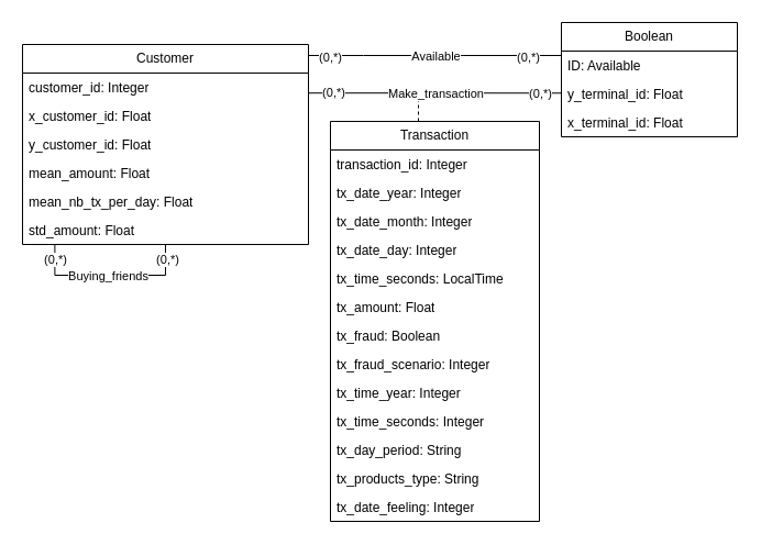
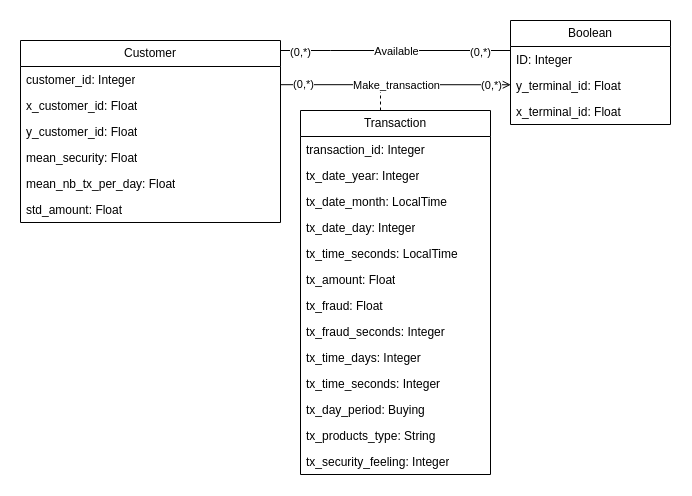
- <mxCell id="14" value="ID: Available" style="text;strokeColor=none;fillColor=none;align=left;verticalAlign=top;spacingLeft=4;spacingRight=4;overflow=hidden;rotatable=0;points=[[0,0.5],[1,0.5]];portConstraint=eastwest;whiteSpace=wrap;html=1;" vertex="1" parent="13"><mxGeometry y="26" width="160" height="26" as="geometry" /></mxCell>
+ <mxCell id="14" value="ID: Integer" style="text;strokeColor=none;fillColor=none;align=left;verticalAlign=top;spacingLeft=4;spacingRight=4;overflow=hidden;rotatable=0;points=[[0,0.5],[1,0.5]];portConstraint=eastwest;whiteSpace=wrap;html=1;" vertex="1" parent="13"><mxGeometry y="26" width="160" height="26" as="geometry" /></mxCell>
- <mxCell id="36" style="edgeStyle=orthogonalEdgeStyle;rounded=0;orthogonalLoop=1;jettySize=auto;html=1;entryX=0.002;entryY=0.471;entryDx=0;entryDy=0;endArrow=none;endFill=0;entryPerimeter=0;" edge="1" parent="1" source="2" target="15"><mxGeometry relative="1" as="geometry"><Array as="points"><mxPoint x="395" y="84" /></Array><mxPoint x="480" y="137" as="targetPoint" /></mxGeometry></mxCell>
+ <mxCell id="36" style="edgeStyle=orthogonalEdgeStyle;rounded=0;orthogonalLoop=1;jettySize=auto;html=1;entryX=0.002;entryY=0.471;entryDx=0;entryDy=0;endArrow=open;endFill=0;entryPerimeter=0;" edge="1" parent="1" source="2" target="15"><mxGeometry relative="1" as="geometry"><Array as="points"><mxPoint x="395" y="84" /></Array><mxPoint x="480" y="137" as="targetPoint" /></mxGeometry></mxCell>
- <mxCell id="6" value="&lt;span class=&quot;n-body-medium line-clamp-3 basis-1/3 font-black&quot;&gt;mean_amount&lt;/span&gt;&lt;span dir=&quot;ltr&quot; class=&quot;text__translation&quot;&gt;: Float&lt;br&gt;&lt;/span&gt;" style="text;strokeColor=none;fillColor=none;align=left;verticalAlign=top;spacingLeft=4;spacingRight=4;overflow=hidden;rotatable=0;points=[[0,0.5],[1,0.5]];portConstraint=eastwest;whiteSpace=wrap;html=1;" vertex="1" parent="2"><mxGeometry y="104" width="260" height="26" as="geometry" /></mxCell>
+ <mxCell id="6" value="&lt;span class=&quot;n-body-medium line-clamp-3 basis-1/3 font-black&quot;&gt;mean_security&lt;/span&gt;&lt;span dir=&quot;ltr&quot; class=&quot;text__translation&quot;&gt;: Float&lt;br&gt;&lt;/span&gt;" style="text;strokeColor=none;fillColor=none;align=left;verticalAlign=top;spacingLeft=4;spacingRight=4;overflow=hidden;rotatable=0;points=[[0,0.5],[1,0.5]];portConstraint=eastwest;whiteSpace=wrap;html=1;" vertex="1" parent="2"><mxGeometry y="104" width="260" height="26" as="geometry" /></mxCell>
- <mxCell id="25" value="&lt;span class=&quot;n-body-medium line-clamp-3 basis-1/3 font-black&quot;&gt;tx_date_month:&lt;/span&gt; Integer" style="text;strokeColor=none;fillColor=none;align=left;verticalAlign=top;spacingLeft=4;spacingRight=4;overflow=hidden;rotatable=0;points=[[0,0.5],[1,0.5]];portConstraint=eastwest;whiteSpace=wrap;html=1;" vertex="1" parent="22"><mxGeometry y="78" width="190" height="26" as="geometry" /></mxCell>
+ <mxCell id="25" value="&lt;span class=&quot;n-body-medium line-clamp-3 basis-1/3 font-black&quot;&gt;tx_date_month:&lt;/span&gt; LocalTime" style="text;strokeColor=none;fillColor=none;align=left;verticalAlign=top;spacingLeft=4;spacingRight=4;overflow=hidden;rotatable=0;points=[[0,0.5],[1,0.5]];portConstraint=eastwest;whiteSpace=wrap;html=1;" vertex="1" parent="22"><mxGeometry y="78" width="190" height="26" as="geometry" /></mxCell>
- <mxCell id="9" style="edgeStyle=orthogonalEdgeStyle;rounded=0;orthogonalLoop=1;jettySize=auto;html=1;entryX=0.113;entryY=1.003;entryDx=0;entryDy=0;entryPerimeter=0;endArrow=none;endFill=0;" edge="1" parent="2" source="2" target="8"><mxGeometry relative="1" as="geometry"><mxPoint x="30" y="160" as="targetPoint" /><Array as="points"><mxPoint x="130" y="210" /><mxPoint x="29" y="210" /></Array></mxGeometry></mxCell>
- <mxCell id="10" value="Buying_friends" style="edgeLabel;html=1;align=center;verticalAlign=middle;resizable=0;points=[];" connectable="0" vertex="1" parent="9"><mxGeometry x="0.038" relative="1" as="geometry"><mxPoint as="offset" /></mxGeometry></mxCell>
- <mxCell id="11" value="(0,*)" style="edgeLabel;html=1;align=center;verticalAlign=middle;resizable=0;points=[];" connectable="0" vertex="1" parent="9"><mxGeometry x="-0.885" y="1" relative="1" as="geometry"><mxPoint y="4" as="offset" /></mxGeometry></mxCell>
- <mxCell id="12" value="(0,*)" style="edgeLabel;html=1;align=center;verticalAlign=middle;resizable=0;points=[];" connectable="0" vertex="1" parent="9"><mxGeometry x="0.905" relative="1" as="geometry"><mxPoint y="6" as="offset" /></mxGeometry></mxCell>
- <mxCell id="29" value="&lt;span class=&quot;n-body-medium line-clamp-3 basis-1/3 font-black&quot;&gt;tx_fraud&lt;/span&gt;: Boolean" style="text;strokeColor=none;fillColor=none;align=left;verticalAlign=top;spacingLeft=4;spacingRight=4;overflow=hidden;rotatable=0;points=[[0,0.5],[1,0.5]];portConstraint=eastwest;whiteSpace=wrap;html=1;" vertex="1" parent="22"><mxGeometry y="182" width="190" height="26" as="geometry" /></mxCell>
+ <mxCell id="29" value="&lt;span class=&quot;n-body-medium line-clamp-3 basis-1/3 font-black&quot;&gt;tx_fraud&lt;/span&gt;: Float" style="text;strokeColor=none;fillColor=none;align=left;verticalAlign=top;spacingLeft=4;spacingRight=4;overflow=hidden;rotatable=0;points=[[0,0.5],[1,0.5]];portConstraint=eastwest;whiteSpace=wrap;html=1;" vertex="1" parent="22"><mxGeometry y="182" width="190" height="26" as="geometry" /></mxCell>
- <mxCell id="30" value="&lt;span class=&quot;n-body-medium line-clamp-3 basis-1/3 font-black&quot;&gt;tx_fraud_scenario&lt;/span&gt;: Integer" style="text;strokeColor=none;fillColor=none;align=left;verticalAlign=top;spacingLeft=4;spacingRight=4;overflow=hidden;rotatable=0;points=[[0,0.5],[1,0.5]];portConstraint=eastwest;whiteSpace=wrap;html=1;" vertex="1" parent="22"><mxGeometry y="208" width="190" height="26" as="geometry" /></mxCell>
+ <mxCell id="30" value="&lt;span class=&quot;n-body-medium line-clamp-3 basis-1/3 font-black&quot;&gt;tx_fraud_seconds&lt;/span&gt;: Integer" style="text;strokeColor=none;fillColor=none;align=left;verticalAlign=top;spacingLeft=4;spacingRight=4;overflow=hidden;rotatable=0;points=[[0,0.5],[1,0.5]];portConstraint=eastwest;whiteSpace=wrap;html=1;" vertex="1" parent="22"><mxGeometry y="208" width="190" height="26" as="geometry" /></mxCell>
- <mxCell id="31" value="&lt;span class=&quot;n-body-medium line-clamp-3 basis-1/3 font-black&quot;&gt;tx_time_year&lt;/span&gt;: Integer" style="text;strokeColor=none;fillColor=none;align=left;verticalAlign=top;spacingLeft=4;spacingRight=4;overflow=hidden;rotatable=0;points=[[0,0.5],[1,0.5]];portConstraint=eastwest;whiteSpace=wrap;html=1;" vertex="1" parent="22"><mxGeometry y="234" width="190" height="26" as="geometry" /></mxCell>
+ <mxCell id="31" value="&lt;span class=&quot;n-body-medium line-clamp-3 basis-1/3 font-black&quot;&gt;tx_time_days&lt;/span&gt;: Integer" style="text;strokeColor=none;fillColor=none;align=left;verticalAlign=top;spacingLeft=4;spacingRight=4;overflow=hidden;rotatable=0;points=[[0,0.5],[1,0.5]];portConstraint=eastwest;whiteSpace=wrap;html=1;" vertex="1" parent="22"><mxGeometry y="234" width="190" height="26" as="geometry" /></mxCell>
- <mxCell id="33" value="&lt;span class=&quot;n-body-medium line-clamp-3 basis-1/3 font-black&quot;&gt;tx_day_period&lt;/span&gt;: String" style="text;strokeColor=none;fillColor=none;align=left;verticalAlign=top;spacingLeft=4;spacingRight=4;overflow=hidden;rotatable=0;points=[[0,0.5],[1,0.5]];portConstraint=eastwest;whiteSpace=wrap;html=1;" vertex="1" parent="22"><mxGeometry y="286" width="190" height="26" as="geometry" /></mxCell>
+ <mxCell id="33" value="&lt;span class=&quot;n-body-medium line-clamp-3 basis-1/3 font-black&quot;&gt;tx_day_period&lt;/span&gt;: Buying" style="text;strokeColor=none;fillColor=none;align=left;verticalAlign=top;spacingLeft=4;spacingRight=4;overflow=hidden;rotatable=0;points=[[0,0.5],[1,0.5]];portConstraint=eastwest;whiteSpace=wrap;html=1;" vertex="1" parent="22"><mxGeometry y="286" width="190" height="26" as="geometry" /></mxCell>
- <mxCell id="35" value="&lt;span class=&quot;n-body-medium line-clamp-3 basis-1/3 font-black&quot;&gt;tx_date_feeling&lt;/span&gt;: Integer" style="text;strokeColor=none;fillColor=none;align=left;verticalAlign=top;spacingLeft=4;spacingRight=4;overflow=hidden;rotatable=0;points=[[0,0.5],[1,0.5]];portConstraint=eastwest;whiteSpace=wrap;html=1;" vertex="1" parent="22"><mxGeometry y="338" width="190" height="26" as="geometry" /></mxCell>
+ <mxCell id="35" value="&lt;span class=&quot;n-body-medium line-clamp-3 basis-1/3 font-black&quot;&gt;tx_security_feeling&lt;/span&gt;: Integer" style="text;strokeColor=none;fillColor=none;align=left;verticalAlign=top;spacingLeft=4;spacingRight=4;overflow=hidden;rotatable=0;points=[[0,0.5],[1,0.5]];portConstraint=eastwest;whiteSpace=wrap;html=1;" vertex="1" parent="22"><mxGeometry y="338" width="190" height="26" as="geometry" /></mxCell>
